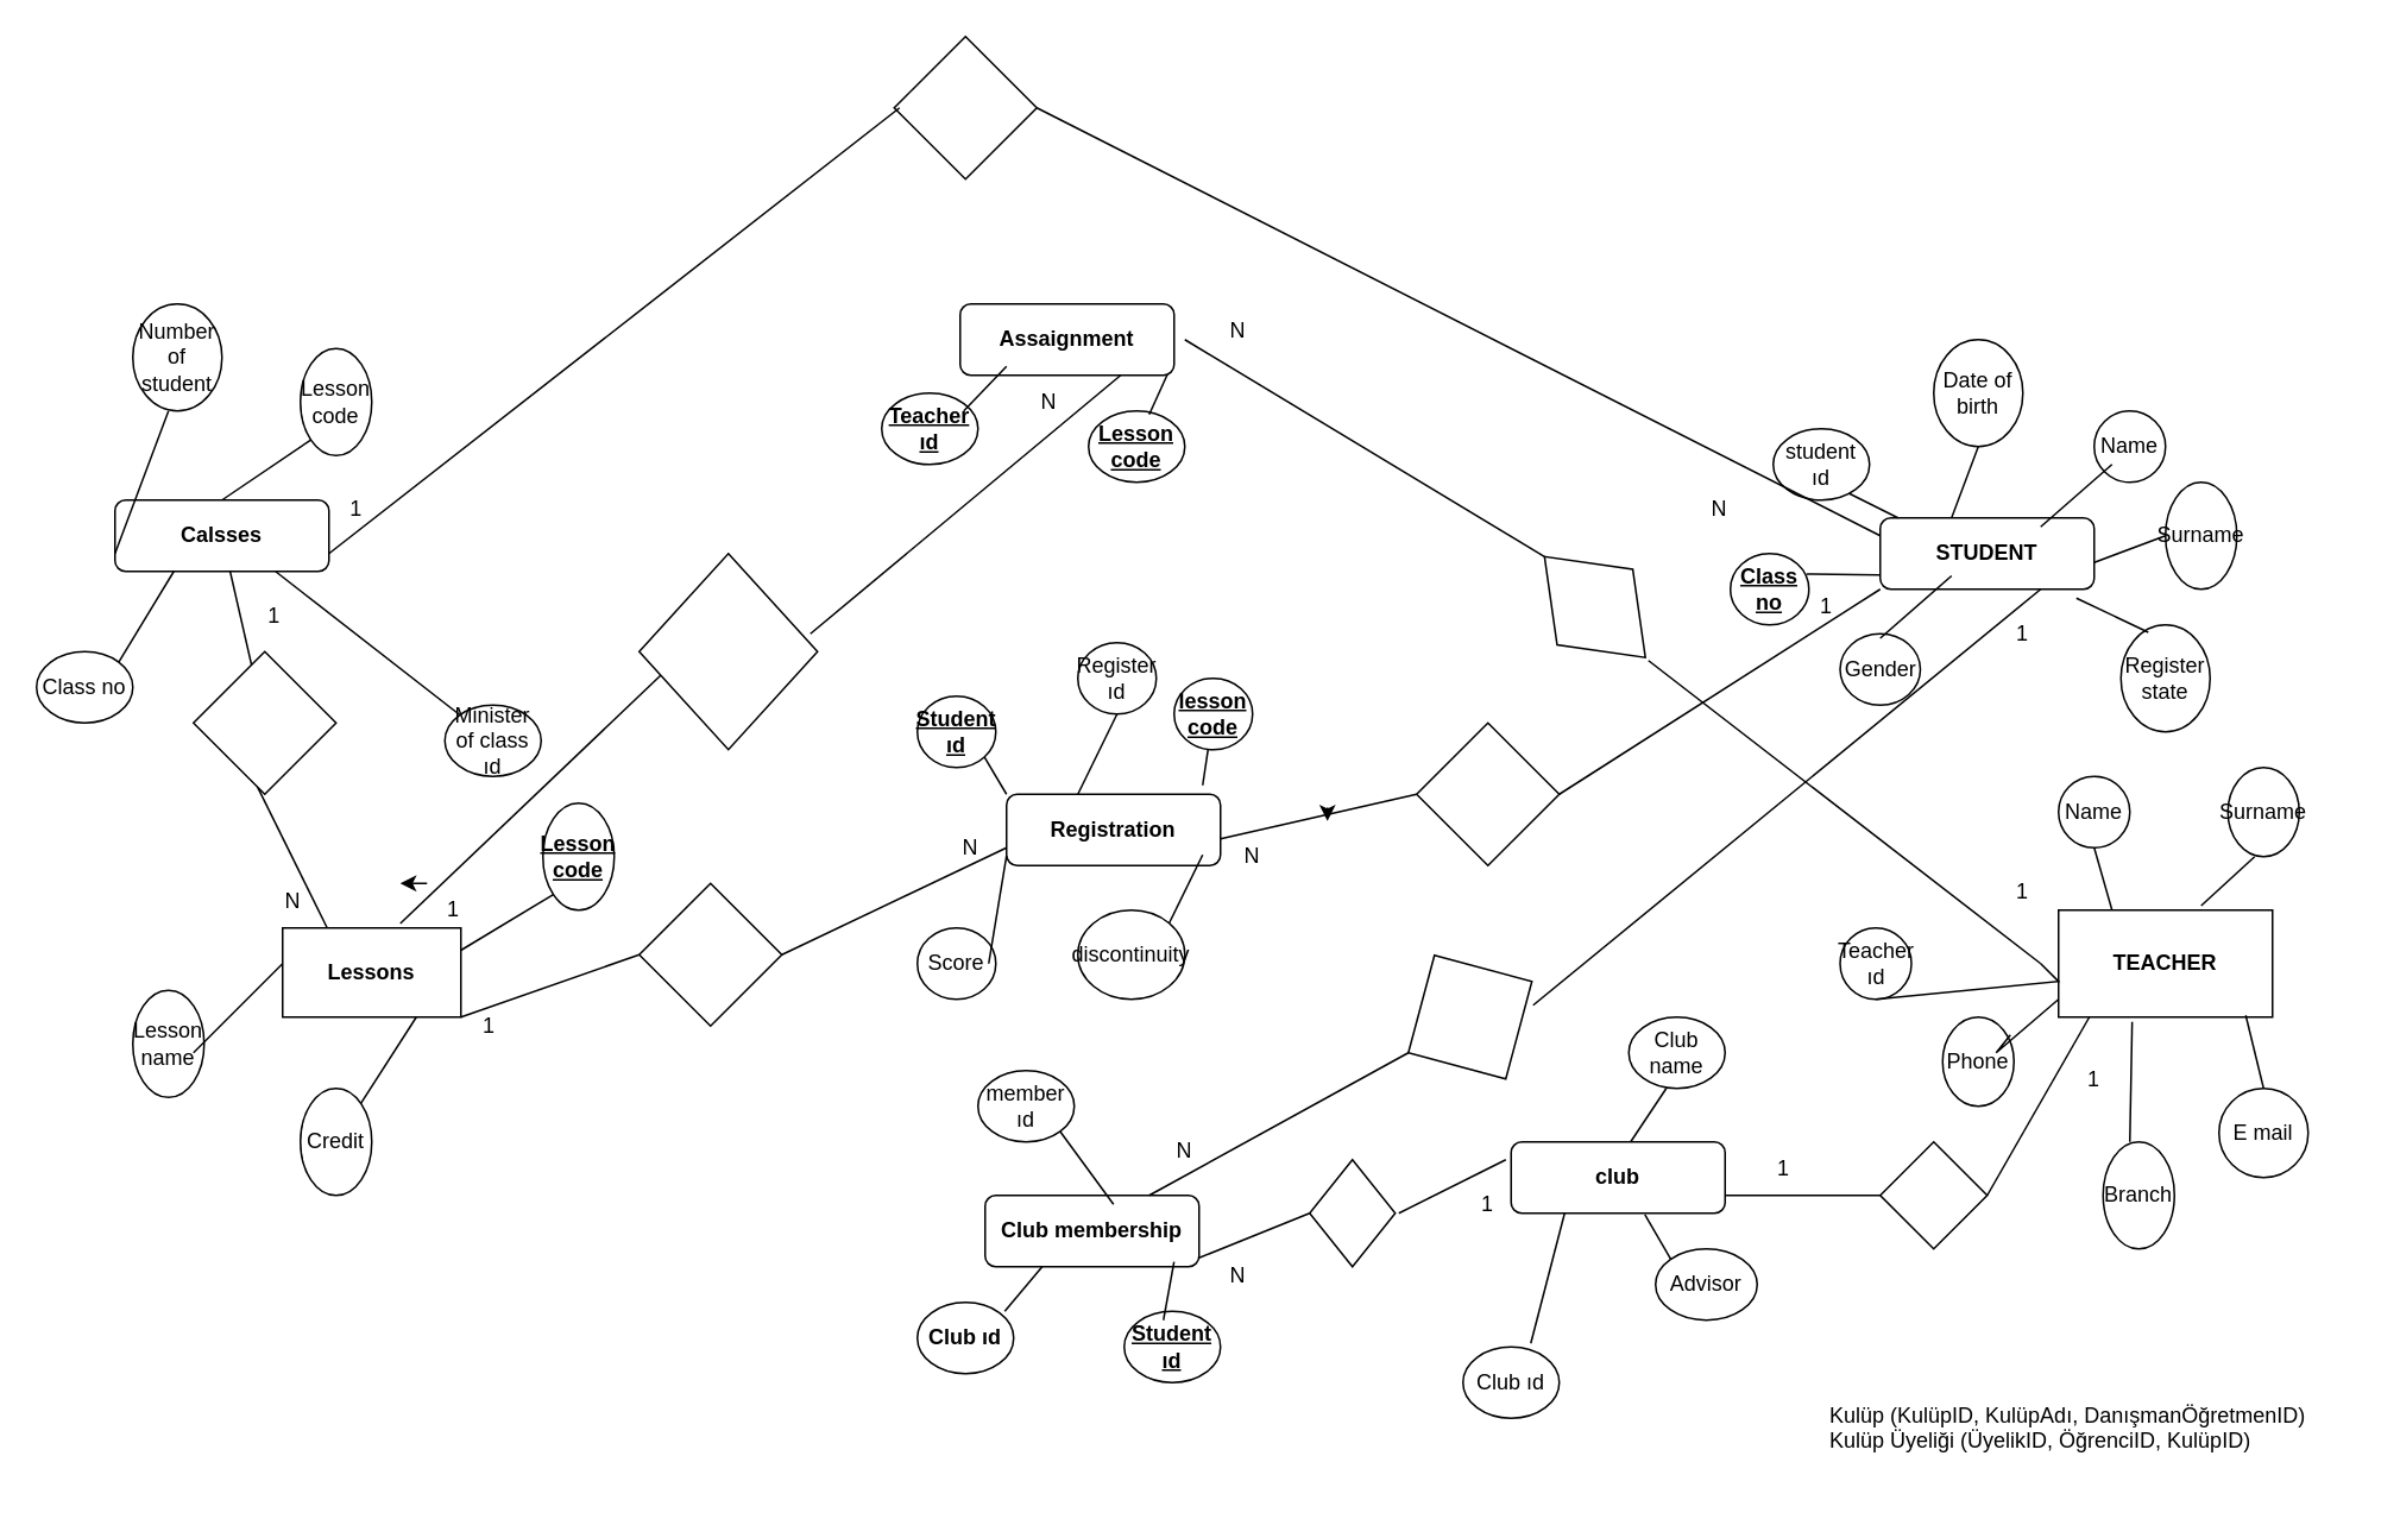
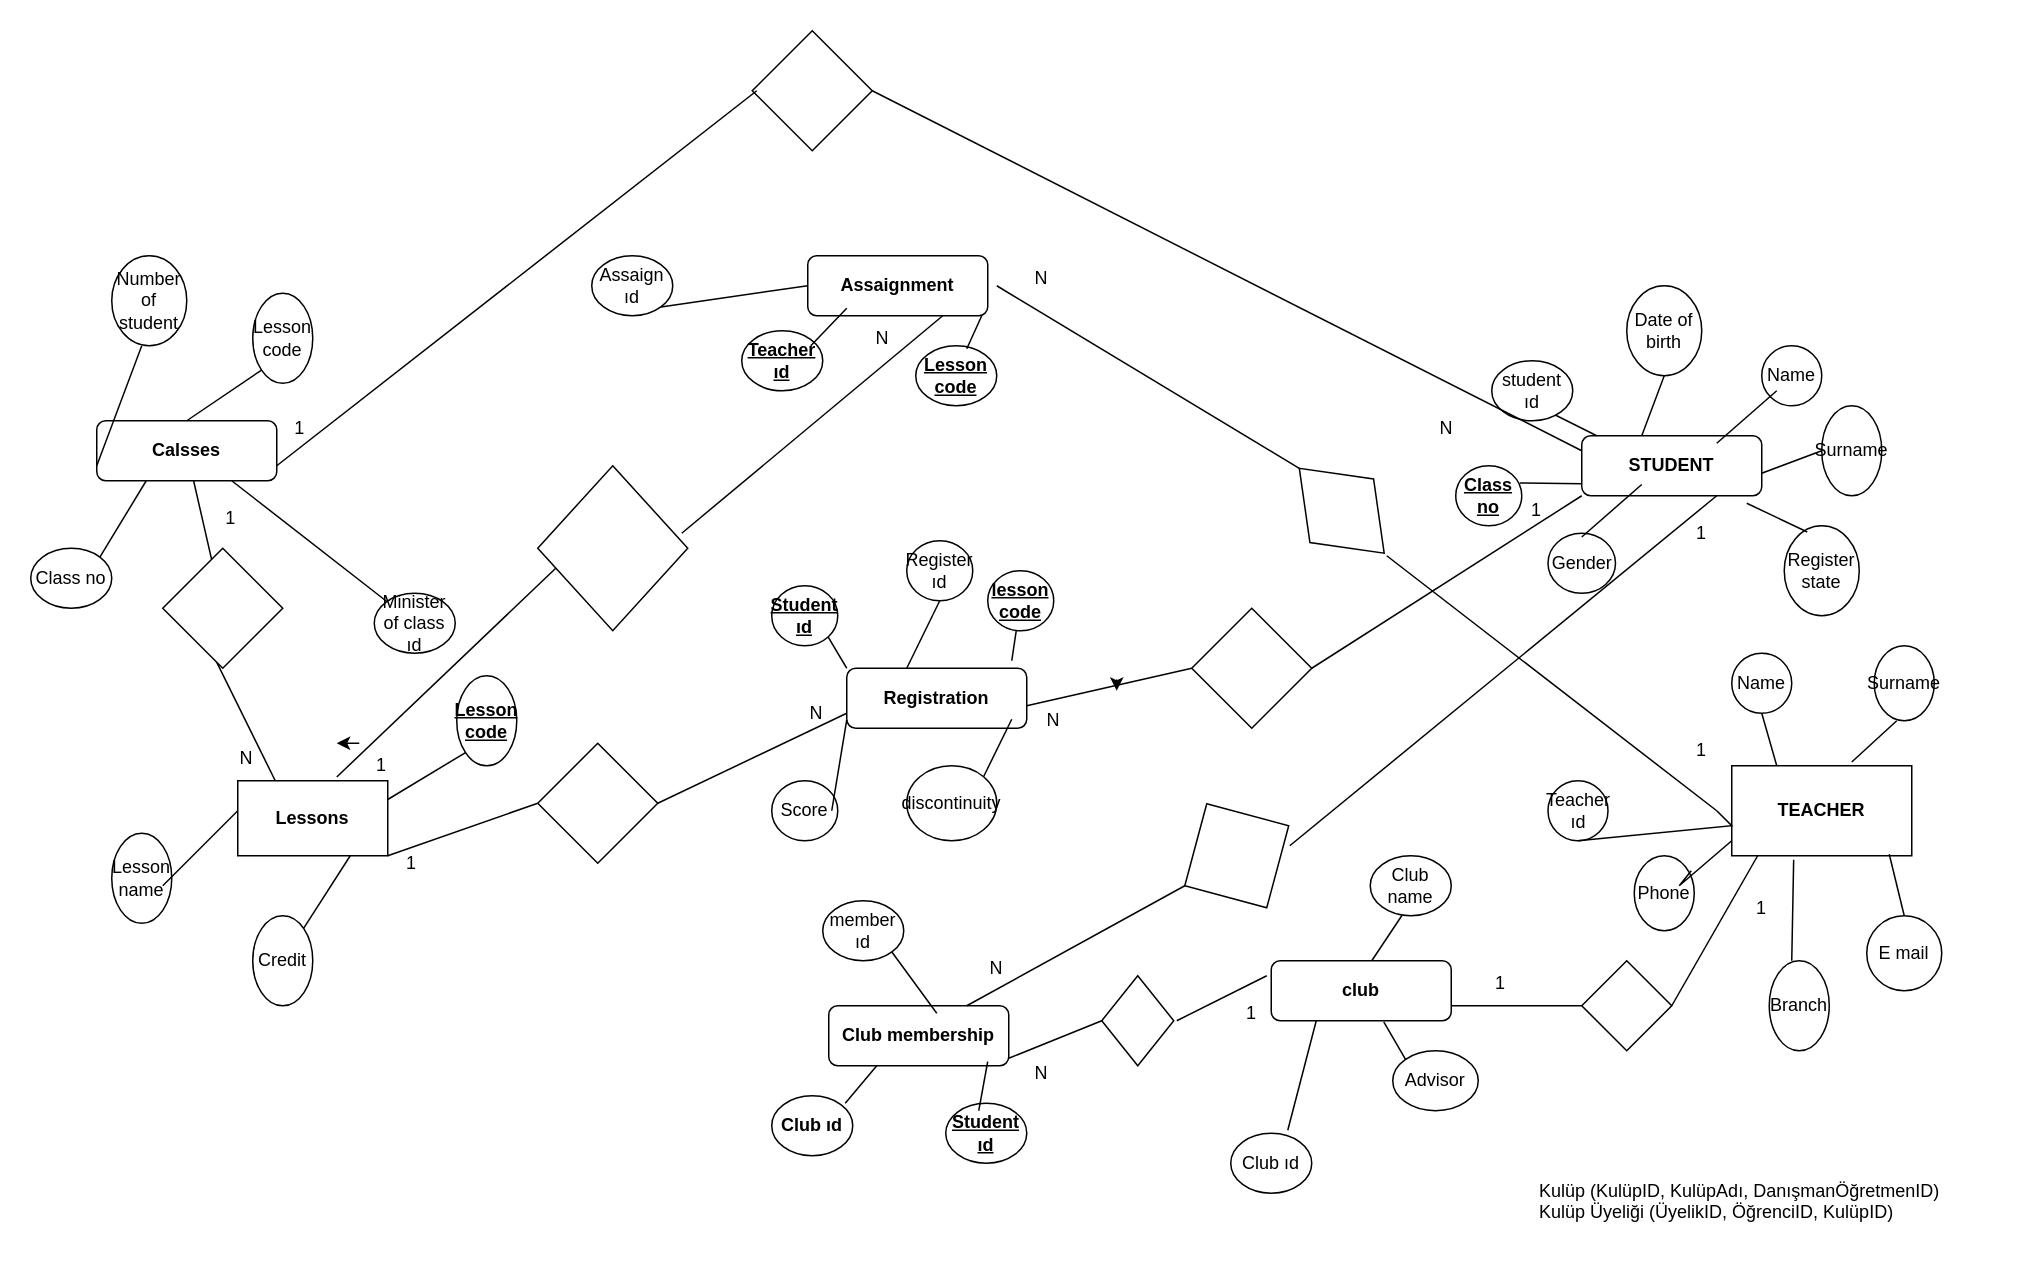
+ <mxCell id="52" value="Assaign ıd" style="ellipse;whiteSpace=wrap;html=1;" parent="1" vertex="1"><mxGeometry x="394" width="54" height="40" as="geometry" y="170" /></mxCell>
+ <mxCell id="55" value="" style="endArrow=none;html=1;rounded=0;exitX=1;exitY=1;exitDx=0;exitDy=0;entryX=0;entryY=0.5;entryDx=0;entryDy=0;" parent="1" source="52" target="51" edge="1"><mxGeometry width="50" height="50" relative="1" as="geometry"><mxPoint x="474" y="260" as="sourcePoint" /><mxPoint x="504" y="210" as="targetPoint" /></mxGeometry></mxCell>
